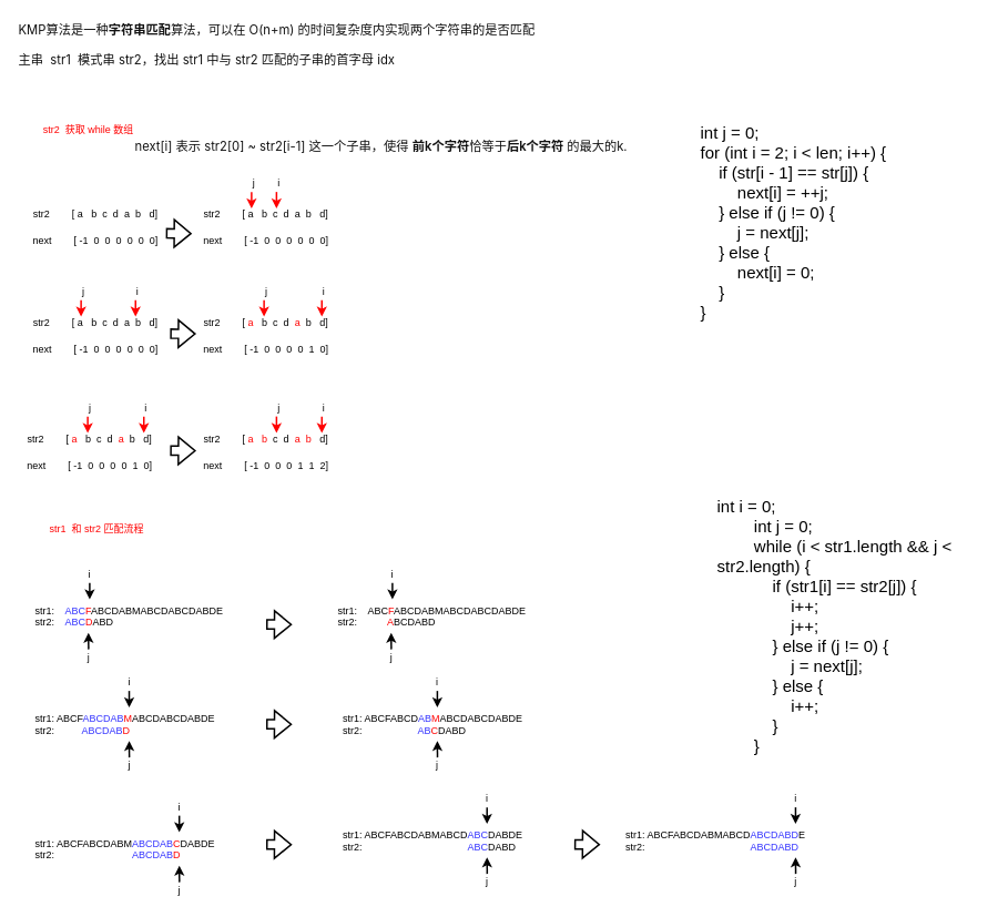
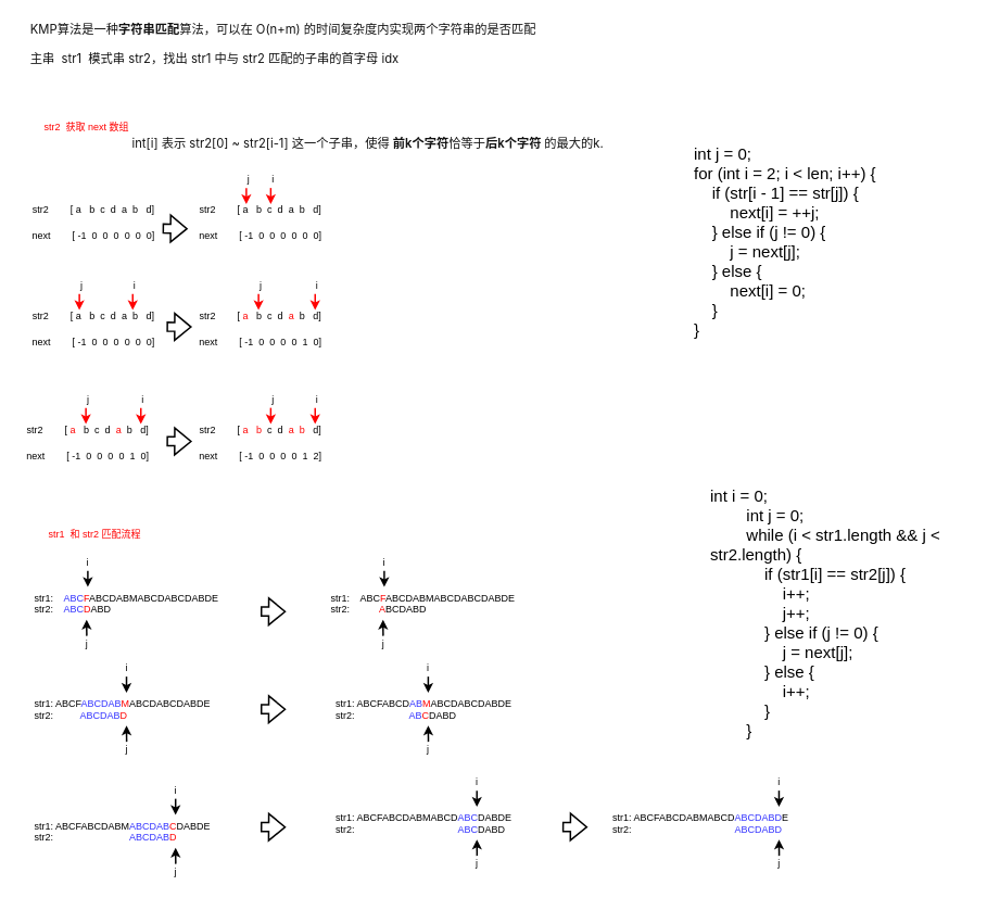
- <mxCell id="3" value="&lt;span style=&quot;color: rgb(18, 18, 18); font-family: -apple-system, &amp;quot;system-ui&amp;quot;, &amp;quot;Helvetica Neue&amp;quot;, &amp;quot;PingFang SC&amp;quot;, &amp;quot;Microsoft YaHei&amp;quot;, &amp;quot;Source Han Sans SC&amp;quot;, &amp;quot;Noto Sans CJK SC&amp;quot;, &amp;quot;WenQuanYi Micro Hei&amp;quot;, sans-serif; font-size: 15px; font-style: normal; font-variant-ligatures: normal; font-variant-caps: normal; font-weight: 400; letter-spacing: normal; orphans: 2; text-align: start; text-indent: 0px; text-transform: none; widows: 2; word-spacing: 0px; -webkit-text-stroke-width: 0px; background-color: rgb(255, 255, 255); text-decoration-thickness: initial; text-decoration-style: initial; text-decoration-color: initial; float: none; display: inline !important;&quot;&gt;KMP算法是一种&lt;/span&gt;&lt;b style=&quot;font-synthesis: style; font-weight: 600; color: rgb(18, 18, 18); font-family: -apple-system, &amp;quot;system-ui&amp;quot;, &amp;quot;Helvetica Neue&amp;quot;, &amp;quot;PingFang SC&amp;quot;, &amp;quot;Microsoft YaHei&amp;quot;, &amp;quot;Source Han Sans SC&amp;quot;, &amp;quot;Noto Sans CJK SC&amp;quot;, &amp;quot;WenQuanYi Micro Hei&amp;quot;, sans-serif; font-size: 15px; font-style: normal; font-variant-ligatures: normal; font-variant-caps: normal; letter-spacing: normal; orphans: 2; text-align: start; text-indent: 0px; text-transform: none; widows: 2; word-spacing: 0px; -webkit-text-stroke-width: 0px; background-color: rgb(255, 255, 255); text-decoration-thickness: initial; text-decoration-style: initial; text-decoration-color: initial;&quot;&gt;字符串匹配&lt;/b&gt;&lt;span style=&quot;color: rgb(18, 18, 18); font-family: -apple-system, &amp;quot;system-ui&amp;quot;, &amp;quot;Helvetica Neue&amp;quot;, &amp;quot;PingFang SC&amp;quot;, &amp;quot;Microsoft YaHei&amp;quot;, &amp;quot;Source Han Sans SC&amp;quot;, &amp;quot;Noto Sans CJK SC&amp;quot;, &amp;quot;WenQuanYi Micro Hei&amp;quot;, sans-serif; font-size: 15px; font-style: normal; font-variant-ligatures: normal; font-variant-caps: normal; font-weight: 400; letter-spacing: normal; orphans: 2; text-align: start; text-indent: 0px; text-transform: none; widows: 2; word-spacing: 0px; -webkit-text-stroke-width: 0px; background-color: rgb(255, 255, 255); text-decoration-thickness: initial; text-decoration-style: initial; text-decoration-color: initial; float: none; display: inline !important;&quot;&gt;算法，可以在 O(n+m) 的时间复杂度内实现两个字符串的是否匹配&lt;br&gt;&lt;br&gt;主串&amp;nbsp; str1&amp;nbsp; 模式串 str2，找出 str1 中与 str2 匹配的子串的首字母 idx&lt;br&gt;&lt;/span&gt;" style="text;whiteSpace=wrap;html=1;fontColor=#000000;" parent="1" vertex="1"><mxGeometry width="741" height="81" as="geometry" x="20" y="20" /></mxCell>
+ <mxCell id="3" value="&lt;span style=&quot;color: rgb(18, 18, 18); font-family: -apple-system, &amp;quot;system-ui&amp;quot;, &amp;quot;Helvetica Neue&amp;quot;, &amp;quot;PingFang SC&amp;quot;, &amp;quot;Microsoft YaHei&amp;quot;, &amp;quot;Source Han Sans SC&amp;quot;, &amp;quot;Noto Sans CJK SC&amp;quot;, &amp;quot;WenQuanYi Micro Hei&amp;quot;, sans-serif; font-size: 15px; font-style: normal; font-variant-ligatures: normal; font-variant-caps: normal; font-weight: 400; letter-spacing: normal; orphans: 2; text-align: start; text-indent: 0px; text-transform: none; widows: 2; word-spacing: 0px; -webkit-text-stroke-width: 0px; background-color: rgb(255, 255, 255); text-decoration-thickness: initial; text-decoration-style: initial; text-decoration-color: initial; float: none; display: inline !important;&quot;&gt;KMP算法是一种&lt;/span&gt;&lt;b style=&quot;font-synthesis: style; font-weight: 600; color: rgb(18, 18, 18); font-family: -apple-system, &amp;quot;system-ui&amp;quot;, &amp;quot;Helvetica Neue&amp;quot;, &amp;quot;PingFang SC&amp;quot;, &amp;quot;Microsoft YaHei&amp;quot;, &amp;quot;Source Han Sans SC&amp;quot;, &amp;quot;Noto Sans CJK SC&amp;quot;, &amp;quot;WenQuanYi Micro Hei&amp;quot;, sans-serif; font-size: 15px; font-style: normal; font-variant-ligatures: normal; font-variant-caps: normal; letter-spacing: normal; orphans: 2; text-align: start; text-indent: 0px; text-transform: none; widows: 2; word-spacing: 0px; -webkit-text-stroke-width: 0px; background-color: rgb(255, 255, 255); text-decoration-thickness: initial; text-decoration-style: initial; text-decoration-color: initial;&quot;&gt;字符串匹配&lt;/b&gt;&lt;span style=&quot;color: rgb(18, 18, 18); font-family: -apple-system, &amp;quot;system-ui&amp;quot;, &amp;quot;Helvetica Neue&amp;quot;, &amp;quot;PingFang SC&amp;quot;, &amp;quot;Microsoft YaHei&amp;quot;, &amp;quot;Source Han Sans SC&amp;quot;, &amp;quot;Noto Sans CJK SC&amp;quot;, &amp;quot;WenQuanYi Micro Hei&amp;quot;, sans-serif; font-size: 15px; font-style: normal; font-variant-ligatures: normal; font-variant-caps: normal; font-weight: 400; letter-spacing: normal; orphans: 2; text-align: start; text-indent: 0px; text-transform: none; widows: 2; word-spacing: 0px; -webkit-text-stroke-width: 0px; background-color: rgb(255, 255, 255); text-decoration-thickness: initial; text-decoration-style: initial; text-decoration-color: initial; float: none; display: inline !important;&quot;&gt;算法，可以在 O(n+m) 的时间复杂度内实现两个字符串的是否匹配&lt;br&gt;&lt;br&gt;主串&amp;nbsp; str1&amp;nbsp; 模式串 str2，找出 str1 中与 str2 匹配的子串的首字母 idx&lt;br&gt;&lt;/span&gt;" style="text;whiteSpace=wrap;html=1;fontColor=#000000;" parent="1" vertex="1"><mxGeometry x="35" y="20" width="741" height="81" as="geometry" /></mxCell>
- <mxCell id="2" value="str2&amp;nbsp; 获取 while 数组" style="text;html=1;strokeColor=none;fillColor=none;align=center;verticalAlign=middle;whiteSpace=wrap;rounded=0;fontColor=#FF0000;" parent="1" vertex="1"><mxGeometry y="140" width="172" height="30" as="geometry" x="20" /></mxCell>
+ <mxCell id="2" value="str2&amp;nbsp; 获取 next 数组" style="text;html=1;strokeColor=none;fillColor=none;align=center;verticalAlign=middle;whiteSpace=wrap;rounded=0;fontColor=#FF0000;" parent="1" vertex="1"><mxGeometry y="140" width="172" height="30" as="geometry" x="20" /></mxCell>
- <mxCell id="13" value="&lt;span style=&quot;color: rgb(18, 18, 18); font-family: -apple-system, &amp;quot;system-ui&amp;quot;, &amp;quot;Helvetica Neue&amp;quot;, &amp;quot;PingFang SC&amp;quot;, &amp;quot;Microsoft YaHei&amp;quot;, &amp;quot;Source Han Sans SC&amp;quot;, &amp;quot;Noto Sans CJK SC&amp;quot;, &amp;quot;WenQuanYi Micro Hei&amp;quot;, sans-serif; font-size: 15px; font-style: normal; font-variant-ligatures: normal; font-variant-caps: normal; font-weight: 400; letter-spacing: normal; orphans: 2; text-align: start; text-indent: 0px; text-transform: none; widows: 2; word-spacing: 0px; -webkit-text-stroke-width: 0px; background-color: rgb(255, 255, 255); text-decoration-thickness: initial; text-decoration-style: initial; text-decoration-color: initial; float: none; display: inline !important;&quot;&gt;next[i] 表示 str2[0] ~ str2[i-1] 这一个子串，使得&lt;span&gt;&amp;nbsp;&lt;/span&gt;&lt;/span&gt;&lt;b style=&quot;font-synthesis: style; font-weight: 600; color: rgb(18, 18, 18); font-family: -apple-system, &amp;quot;system-ui&amp;quot;, &amp;quot;Helvetica Neue&amp;quot;, &amp;quot;PingFang SC&amp;quot;, &amp;quot;Microsoft YaHei&amp;quot;, &amp;quot;Source Han Sans SC&amp;quot;, &amp;quot;Noto Sans CJK SC&amp;quot;, &amp;quot;WenQuanYi Micro Hei&amp;quot;, sans-serif; font-size: 15px; font-style: normal; font-variant-ligatures: normal; font-variant-caps: normal; letter-spacing: normal; orphans: 2; text-align: start; text-indent: 0px; text-transform: none; widows: 2; word-spacing: 0px; -webkit-text-stroke-width: 0px; background-color: rgb(255, 255, 255); text-decoration-thickness: initial; text-decoration-style: initial; text-decoration-color: initial;&quot;&gt;前k个字符&lt;/b&gt;&lt;span style=&quot;color: rgb(18, 18, 18); font-family: -apple-system, &amp;quot;system-ui&amp;quot;, &amp;quot;Helvetica Neue&amp;quot;, &amp;quot;PingFang SC&amp;quot;, &amp;quot;Microsoft YaHei&amp;quot;, &amp;quot;Source Han Sans SC&amp;quot;, &amp;quot;Noto Sans CJK SC&amp;quot;, &amp;quot;WenQuanYi Micro Hei&amp;quot;, sans-serif; font-size: 15px; font-style: normal; font-variant-ligatures: normal; font-variant-caps: normal; font-weight: 400; letter-spacing: normal; orphans: 2; text-align: start; text-indent: 0px; text-transform: none; widows: 2; word-spacing: 0px; -webkit-text-stroke-width: 0px; background-color: rgb(255, 255, 255); text-decoration-thickness: initial; text-decoration-style: initial; text-decoration-color: initial; float: none; display: inline !important;&quot;&gt;恰等于&lt;/span&gt;&lt;b style=&quot;font-synthesis: style; font-weight: 600; color: rgb(18, 18, 18); font-family: -apple-system, &amp;quot;system-ui&amp;quot;, &amp;quot;Helvetica Neue&amp;quot;, &amp;quot;PingFang SC&amp;quot;, &amp;quot;Microsoft YaHei&amp;quot;, &amp;quot;Source Han Sans SC&amp;quot;, &amp;quot;Noto Sans CJK SC&amp;quot;, &amp;quot;WenQuanYi Micro Hei&amp;quot;, sans-serif; font-size: 15px; font-style: normal; font-variant-ligatures: normal; font-variant-caps: normal; letter-spacing: normal; orphans: 2; text-align: start; text-indent: 0px; text-transform: none; widows: 2; word-spacing: 0px; -webkit-text-stroke-width: 0px; background-color: rgb(255, 255, 255); text-decoration-thickness: initial; text-decoration-style: initial; text-decoration-color: initial;&quot;&gt;后k个字符&lt;span&gt;&amp;nbsp;&lt;/span&gt;&lt;/b&gt;&lt;span style=&quot;color: rgb(18, 18, 18); font-family: -apple-system, &amp;quot;system-ui&amp;quot;, &amp;quot;Helvetica Neue&amp;quot;, &amp;quot;PingFang SC&amp;quot;, &amp;quot;Microsoft YaHei&amp;quot;, &amp;quot;Source Han Sans SC&amp;quot;, &amp;quot;Noto Sans CJK SC&amp;quot;, &amp;quot;WenQuanYi Micro Hei&amp;quot;, sans-serif; font-size: 15px; font-style: normal; font-variant-ligatures: normal; font-variant-caps: normal; font-weight: 400; letter-spacing: normal; orphans: 2; text-align: start; text-indent: 0px; text-transform: none; widows: 2; word-spacing: 0px; -webkit-text-stroke-width: 0px; background-color: rgb(255, 255, 255); text-decoration-thickness: initial; text-decoration-style: initial; text-decoration-color: initial; float: none; display: inline !important;&quot;&gt;的最大的k.&lt;/span&gt;" style="text;whiteSpace=wrap;html=1;fontColor=#000000;" parent="1" vertex="1"><mxGeometry x="160" y="160" width="600" height="40" as="geometry" /></mxCell>
+ <mxCell id="13" value="&lt;span style=&quot;color: rgb(18, 18, 18); font-family: -apple-system, &amp;quot;system-ui&amp;quot;, &amp;quot;Helvetica Neue&amp;quot;, &amp;quot;PingFang SC&amp;quot;, &amp;quot;Microsoft YaHei&amp;quot;, &amp;quot;Source Han Sans SC&amp;quot;, &amp;quot;Noto Sans CJK SC&amp;quot;, &amp;quot;WenQuanYi Micro Hei&amp;quot;, sans-serif; font-size: 15px; font-style: normal; font-variant-ligatures: normal; font-variant-caps: normal; font-weight: 400; letter-spacing: normal; orphans: 2; text-align: start; text-indent: 0px; text-transform: none; widows: 2; word-spacing: 0px; -webkit-text-stroke-width: 0px; background-color: rgb(255, 255, 255); text-decoration-thickness: initial; text-decoration-style: initial; text-decoration-color: initial; float: none; display: inline !important;&quot;&gt;int[i] 表示 str2[0] ~ str2[i-1] 这一个子串，使得&lt;span&gt;&amp;nbsp;&lt;/span&gt;&lt;/span&gt;&lt;b style=&quot;font-synthesis: style; font-weight: 600; color: rgb(18, 18, 18); font-family: -apple-system, &amp;quot;system-ui&amp;quot;, &amp;quot;Helvetica Neue&amp;quot;, &amp;quot;PingFang SC&amp;quot;, &amp;quot;Microsoft YaHei&amp;quot;, &amp;quot;Source Han Sans SC&amp;quot;, &amp;quot;Noto Sans CJK SC&amp;quot;, &amp;quot;WenQuanYi Micro Hei&amp;quot;, sans-serif; font-size: 15px; font-style: normal; font-variant-ligatures: normal; font-variant-caps: normal; letter-spacing: normal; orphans: 2; text-align: start; text-indent: 0px; text-transform: none; widows: 2; word-spacing: 0px; -webkit-text-stroke-width: 0px; background-color: rgb(255, 255, 255); text-decoration-thickness: initial; text-decoration-style: initial; text-decoration-color: initial;&quot;&gt;前k个字符&lt;/b&gt;&lt;span style=&quot;color: rgb(18, 18, 18); font-family: -apple-system, &amp;quot;system-ui&amp;quot;, &amp;quot;Helvetica Neue&amp;quot;, &amp;quot;PingFang SC&amp;quot;, &amp;quot;Microsoft YaHei&amp;quot;, &amp;quot;Source Han Sans SC&amp;quot;, &amp;quot;Noto Sans CJK SC&amp;quot;, &amp;quot;WenQuanYi Micro Hei&amp;quot;, sans-serif; font-size: 15px; font-style: normal; font-variant-ligatures: normal; font-variant-caps: normal; font-weight: 400; letter-spacing: normal; orphans: 2; text-align: start; text-indent: 0px; text-transform: none; widows: 2; word-spacing: 0px; -webkit-text-stroke-width: 0px; background-color: rgb(255, 255, 255); text-decoration-thickness: initial; text-decoration-style: initial; text-decoration-color: initial; float: none; display: inline !important;&quot;&gt;恰等于&lt;/span&gt;&lt;b style=&quot;font-synthesis: style; font-weight: 600; color: rgb(18, 18, 18); font-family: -apple-system, &amp;quot;system-ui&amp;quot;, &amp;quot;Helvetica Neue&amp;quot;, &amp;quot;PingFang SC&amp;quot;, &amp;quot;Microsoft YaHei&amp;quot;, &amp;quot;Source Han Sans SC&amp;quot;, &amp;quot;Noto Sans CJK SC&amp;quot;, &amp;quot;WenQuanYi Micro Hei&amp;quot;, sans-serif; font-size: 15px; font-style: normal; font-variant-ligatures: normal; font-variant-caps: normal; letter-spacing: normal; orphans: 2; text-align: start; text-indent: 0px; text-transform: none; widows: 2; word-spacing: 0px; -webkit-text-stroke-width: 0px; background-color: rgb(255, 255, 255); text-decoration-thickness: initial; text-decoration-style: initial; text-decoration-color: initial;&quot;&gt;后k个字符&lt;span&gt;&amp;nbsp;&lt;/span&gt;&lt;/b&gt;&lt;span style=&quot;color: rgb(18, 18, 18); font-family: -apple-system, &amp;quot;system-ui&amp;quot;, &amp;quot;Helvetica Neue&amp;quot;, &amp;quot;PingFang SC&amp;quot;, &amp;quot;Microsoft YaHei&amp;quot;, &amp;quot;Source Han Sans SC&amp;quot;, &amp;quot;Noto Sans CJK SC&amp;quot;, &amp;quot;WenQuanYi Micro Hei&amp;quot;, sans-serif; font-size: 15px; font-style: normal; font-variant-ligatures: normal; font-variant-caps: normal; font-weight: 400; letter-spacing: normal; orphans: 2; text-align: start; text-indent: 0px; text-transform: none; widows: 2; word-spacing: 0px; -webkit-text-stroke-width: 0px; background-color: rgb(255, 255, 255); text-decoration-thickness: initial; text-decoration-style: initial; text-decoration-color: initial; float: none; display: inline !important;&quot;&gt;的最大的k.&lt;/span&gt;" style="text;whiteSpace=wrap;html=1;fontColor=#000000;" parent="1" vertex="1"><mxGeometry x="160" y="160" width="600" height="40" as="geometry" /></mxCell>
- <mxCell id="14" value="&lt;div style=&quot;font-size: 20px;&quot;&gt;int j = 0;&lt;/div&gt;&lt;div style=&quot;font-size: 20px;&quot;&gt;for (int i = 2; i &amp;lt; len; i++) {&lt;/div&gt;&lt;div style=&quot;font-size: 20px;&quot;&gt;&amp;nbsp; &amp;nbsp; if (str[i - 1] == str[j]) {&lt;/div&gt;&lt;div style=&quot;font-size: 20px;&quot;&gt;&amp;nbsp; &amp;nbsp; &amp;nbsp; &amp;nbsp; next[i] = ++j;&lt;/div&gt;&lt;div style=&quot;font-size: 20px;&quot;&gt;&amp;nbsp; &amp;nbsp; } else if (j != 0) {&lt;/div&gt;&lt;div style=&quot;font-size: 20px;&quot;&gt;&amp;nbsp; &amp;nbsp; &amp;nbsp; &amp;nbsp; j = next[j];&lt;/div&gt;&lt;div style=&quot;font-size: 20px;&quot;&gt;&amp;nbsp; &amp;nbsp; } else {&lt;/div&gt;&lt;div style=&quot;font-size: 20px;&quot;&gt;&amp;nbsp; &amp;nbsp; &amp;nbsp; &amp;nbsp; next[i] = 0;&lt;/div&gt;&lt;div style=&quot;font-size: 20px;&quot;&gt;&amp;nbsp; &amp;nbsp; }&lt;/div&gt;&lt;div style=&quot;font-size: 20px;&quot;&gt;}&lt;/div&gt;" style="text;whiteSpace=wrap;html=1;fontColor=#000000;fontSize=20;" parent="1" vertex="1"><mxGeometry x="840" y="140" width="320" height="290" as="geometry" /></mxCell>
+ <mxCell id="14" value="&lt;div style=&quot;font-size: 20px;&quot;&gt;int j = 0;&lt;/div&gt;&lt;div style=&quot;font-size: 20px;&quot;&gt;for (int i = 2; i &amp;lt; len; i++) {&lt;/div&gt;&lt;div style=&quot;font-size: 20px;&quot;&gt;&amp;nbsp; &amp;nbsp; if (str[i - 1] == str[j]) {&lt;/div&gt;&lt;div style=&quot;font-size: 20px;&quot;&gt;&amp;nbsp; &amp;nbsp; &amp;nbsp; &amp;nbsp; next[i] = ++j;&lt;/div&gt;&lt;div style=&quot;font-size: 20px;&quot;&gt;&amp;nbsp; &amp;nbsp; } else if (j != 0) {&lt;/div&gt;&lt;div style=&quot;font-size: 20px;&quot;&gt;&amp;nbsp; &amp;nbsp; &amp;nbsp; &amp;nbsp; j = next[j];&lt;/div&gt;&lt;div style=&quot;font-size: 20px;&quot;&gt;&amp;nbsp; &amp;nbsp; } else {&lt;/div&gt;&lt;div style=&quot;font-size: 20px;&quot;&gt;&amp;nbsp; &amp;nbsp; &amp;nbsp; &amp;nbsp; next[i] = 0;&lt;/div&gt;&lt;div style=&quot;font-size: 20px;&quot;&gt;&amp;nbsp; &amp;nbsp; }&lt;/div&gt;&lt;div style=&quot;font-size: 20px;&quot;&gt;}&lt;/div&gt;" style="text;whiteSpace=wrap;html=1;fontColor=#000000;fontSize=20;" parent="1" vertex="1"><mxGeometry x="850" y="170" width="320" height="290" as="geometry" /></mxCell>
- <mxCell id="34" value="next&amp;nbsp; &amp;nbsp; &amp;nbsp; &amp;nbsp; [ -1&amp;nbsp; 0&amp;nbsp; 0&amp;nbsp; 0&amp;nbsp; 1&amp;nbsp; 1&amp;nbsp; 2]" style="text;html=1;strokeColor=none;fillColor=none;align=center;verticalAlign=middle;whiteSpace=wrap;rounded=0;fontColor=#000000;container=0;" parent="1" vertex="1"><mxGeometry x="235" y="544" width="169" height="29" as="geometry" /></mxCell>
+ <mxCell id="34" value="next&amp;nbsp; &amp;nbsp; &amp;nbsp; &amp;nbsp; [ -1&amp;nbsp; 0&amp;nbsp; 0&amp;nbsp; 0&amp;nbsp; 0&amp;nbsp; 1&amp;nbsp; 2]" style="text;html=1;strokeColor=none;fillColor=none;align=center;verticalAlign=middle;whiteSpace=wrap;rounded=0;fontColor=#000000;container=0;" parent="1" vertex="1"><mxGeometry x="235" y="544" width="169" height="29" as="geometry" /></mxCell>
- <mxCell id="42" value="str1&amp;nbsp; 和 str2 匹配流程" style="text;html=1;strokeColor=none;fillColor=none;align=center;verticalAlign=middle;whiteSpace=wrap;rounded=0;fontColor=#FF0000;" parent="1" vertex="1"><mxGeometry x="30" y="620" width="172" height="30" as="geometry" /></mxCell>
+ <mxCell id="42" value="str1&amp;nbsp; 和 str2 匹配流程" style="text;html=1;strokeColor=none;fillColor=none;align=center;verticalAlign=middle;whiteSpace=wrap;rounded=0;fontColor=#FF0000;" parent="1" vertex="1"><mxGeometry x="30" y="640" width="172" height="30" as="geometry" /></mxCell>
- <mxCell id="82" value="int i = 0;&#10;&amp;nbsp; &amp;nbsp; &amp;nbsp; &amp;nbsp; int j = 0;&#10;&amp;nbsp; &amp;nbsp; &amp;nbsp; &amp;nbsp; while (i &amp;lt; str1.length &amp;amp;&amp;amp; j &amp;lt; str2.length) {&#10;&amp;nbsp; &amp;nbsp; &amp;nbsp; &amp;nbsp; &amp;nbsp; &amp;nbsp; if (str1[i] == str2[j]) {&#10;&amp;nbsp; &amp;nbsp; &amp;nbsp; &amp;nbsp; &amp;nbsp; &amp;nbsp; &amp;nbsp; &amp;nbsp; i++;&#10;&amp;nbsp; &amp;nbsp; &amp;nbsp; &amp;nbsp; &amp;nbsp; &amp;nbsp; &amp;nbsp; &amp;nbsp; j++;&#10;&amp;nbsp; &amp;nbsp; &amp;nbsp; &amp;nbsp; &amp;nbsp; &amp;nbsp; } else if (j != 0) {&#10;&amp;nbsp; &amp;nbsp; &amp;nbsp; &amp;nbsp; &amp;nbsp; &amp;nbsp; &amp;nbsp; &amp;nbsp; j = next[j];&#10;&amp;nbsp; &amp;nbsp; &amp;nbsp; &amp;nbsp; &amp;nbsp; &amp;nbsp; } else {&#10;&amp;nbsp; &amp;nbsp; &amp;nbsp; &amp;nbsp; &amp;nbsp; &amp;nbsp; &amp;nbsp; &amp;nbsp; i++;&#10;&amp;nbsp; &amp;nbsp; &amp;nbsp; &amp;nbsp; &amp;nbsp; &amp;nbsp; }&#10;&amp;nbsp; &amp;nbsp; &amp;nbsp; &amp;nbsp; }" style="text;whiteSpace=wrap;html=1;fontColor=#000000;fontSize=20;" parent="1" vertex="1"><mxGeometry x="860" y="590" width="330" height="350" as="geometry" /></mxCell>
+ <mxCell id="82" value="int i = 0;&#10;&amp;nbsp; &amp;nbsp; &amp;nbsp; &amp;nbsp; int j = 0;&#10;&amp;nbsp; &amp;nbsp; &amp;nbsp; &amp;nbsp; while (i &amp;lt; str1.length &amp;amp;&amp;amp; j &amp;lt; str2.length) {&#10;&amp;nbsp; &amp;nbsp; &amp;nbsp; &amp;nbsp; &amp;nbsp; &amp;nbsp; if (str1[i] == str2[j]) {&#10;&amp;nbsp; &amp;nbsp; &amp;nbsp; &amp;nbsp; &amp;nbsp; &amp;nbsp; &amp;nbsp; &amp;nbsp; i++;&#10;&amp;nbsp; &amp;nbsp; &amp;nbsp; &amp;nbsp; &amp;nbsp; &amp;nbsp; &amp;nbsp; &amp;nbsp; j++;&#10;&amp;nbsp; &amp;nbsp; &amp;nbsp; &amp;nbsp; &amp;nbsp; &amp;nbsp; } else if (j != 0) {&#10;&amp;nbsp; &amp;nbsp; &amp;nbsp; &amp;nbsp; &amp;nbsp; &amp;nbsp; &amp;nbsp; &amp;nbsp; j = next[j];&#10;&amp;nbsp; &amp;nbsp; &amp;nbsp; &amp;nbsp; &amp;nbsp; &amp;nbsp; } else {&#10;&amp;nbsp; &amp;nbsp; &amp;nbsp; &amp;nbsp; &amp;nbsp; &amp;nbsp; &amp;nbsp; &amp;nbsp; i++;&#10;&amp;nbsp; &amp;nbsp; &amp;nbsp; &amp;nbsp; &amp;nbsp; &amp;nbsp; }&#10;&amp;nbsp; &amp;nbsp; &amp;nbsp; &amp;nbsp; }" style="text;whiteSpace=wrap;html=1;fontColor=#000000;fontSize=20;" parent="1" vertex="1"><mxGeometry x="870" y="590" width="330" height="350" as="geometry" /></mxCell>
